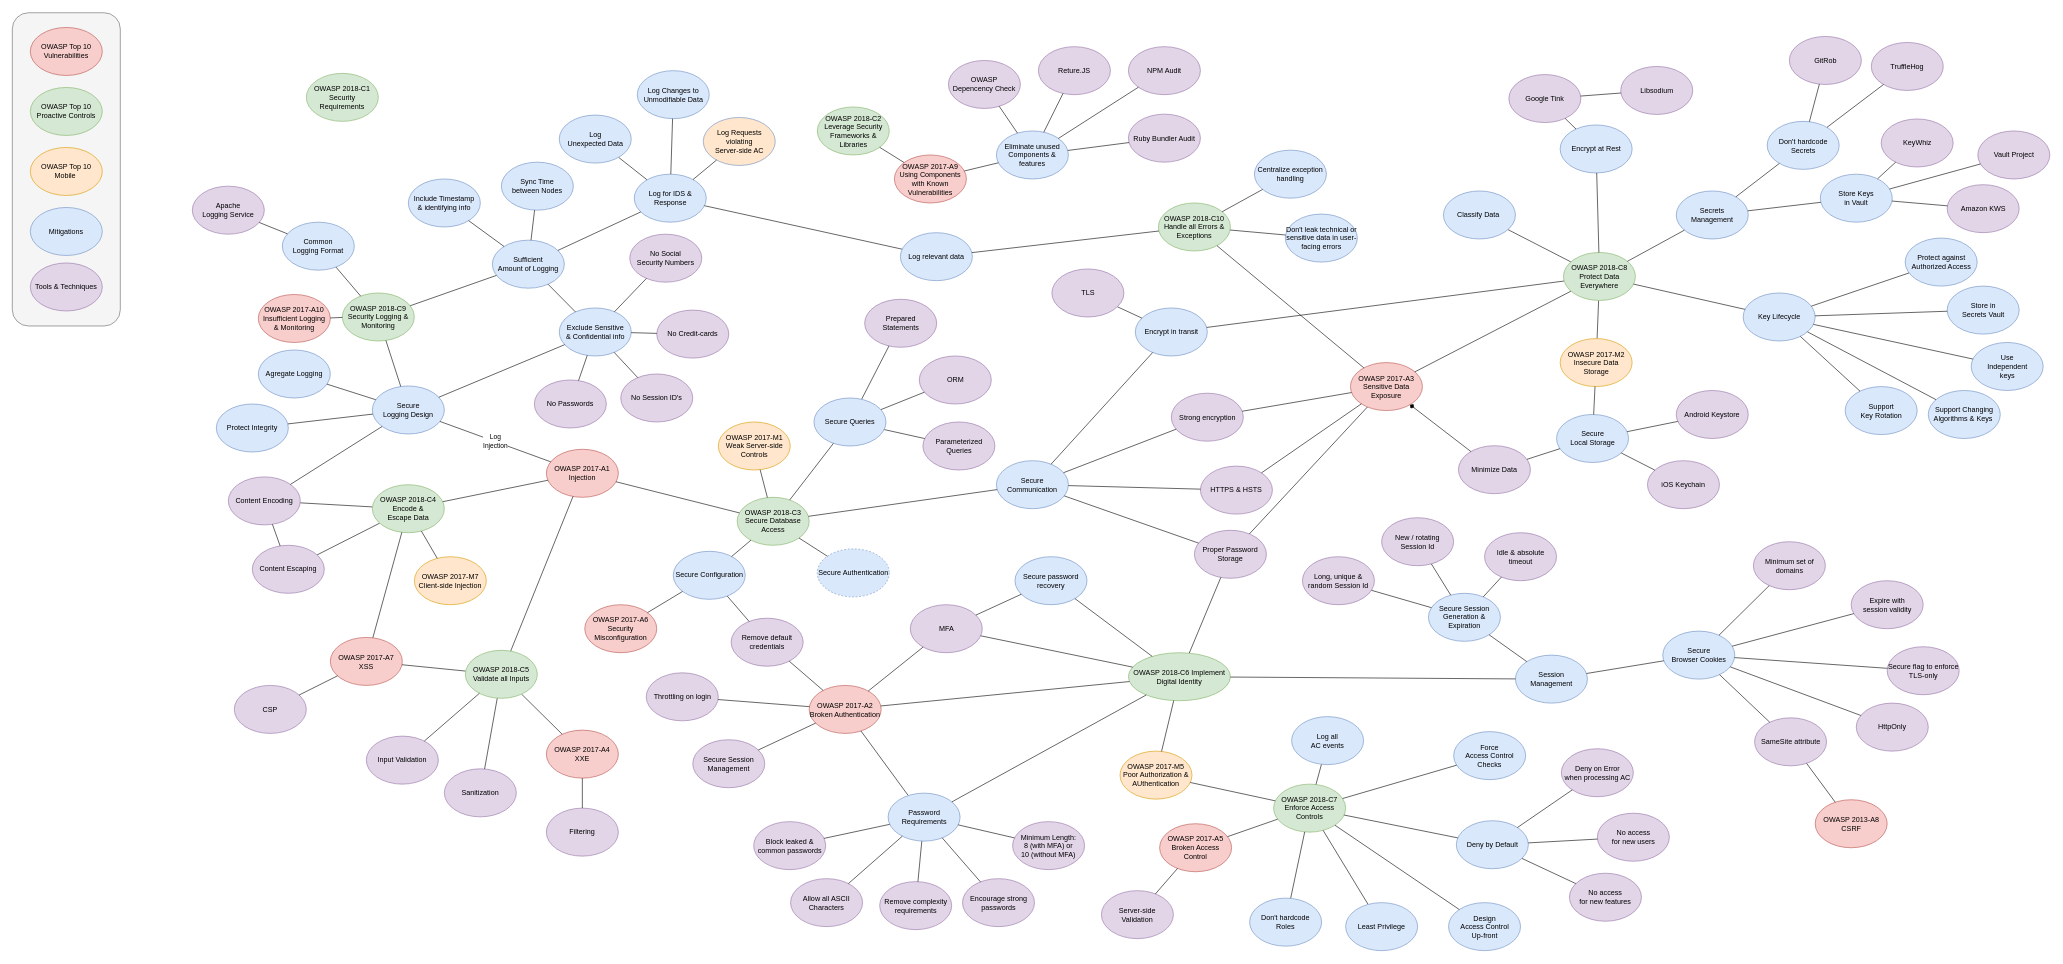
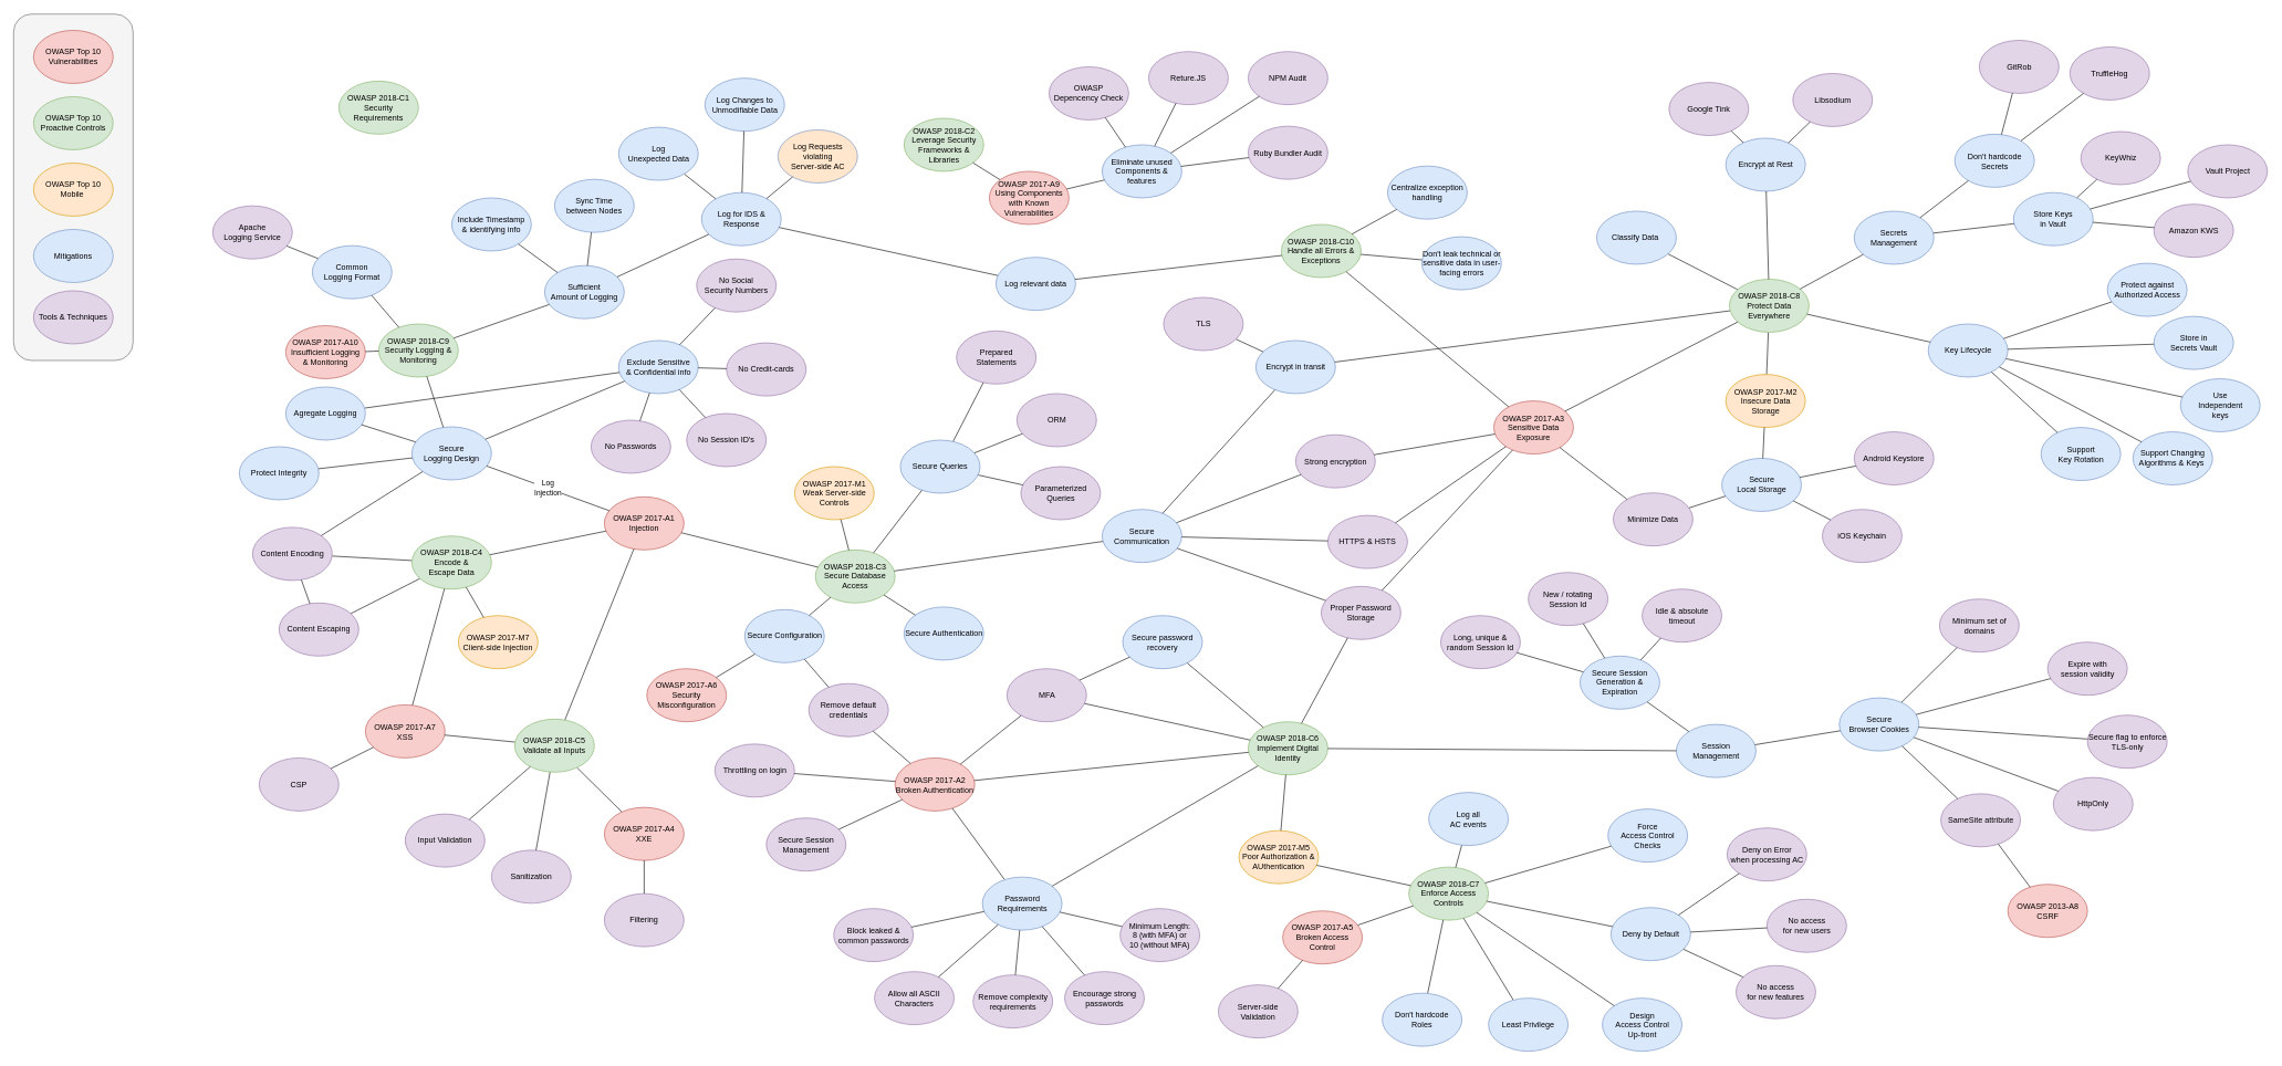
- <mxCell id="164" value="" style="endArrow=none;html=1;" edge="1" parent="1" source="162" target="161"><mxGeometry width="50" height="50" relative="1" as="geometry"><mxPoint x="1201.714" y="905.379" as="sourcePoint" /><mxPoint x="989.754" y="918.385" as="targetPoint" /></mxGeometry></mxCell>
+ <mxCell id="164" value="" style="endArrow=none;html=1;" edge="1" parent="1" source="162" target="159"><mxGeometry width="50" height="50" relative="1" as="geometry"><mxPoint x="1201.714" y="905.379" as="sourcePoint" /><mxPoint x="989.754" y="918.385" as="targetPoint" /></mxGeometry></mxCell>
- <mxCell id="212" value="" style="endArrow=none;html=1;" edge="1" parent="1" source="209" target="203"><mxGeometry width="50" height="50" relative="1" as="geometry"><mxPoint x="1042.552" y="2061.994" as="sourcePoint" /><mxPoint x="1044.273" y="2112.003" as="targetPoint" /></mxGeometry></mxCell>
+ <mxCell id="212" value="" style="endArrow=none;html=1;" edge="1" parent="1" source="209" target="240"><mxGeometry width="50" height="50" relative="1" as="geometry"><mxPoint x="1042.552" y="2061.994" as="sourcePoint" /><mxPoint x="1044.273" y="2112.003" as="targetPoint" /></mxGeometry></mxCell>
- <mxCell id="35" value="" style="endArrow=diamond;html=1;" edge="1" parent="1" source="28" target="27"><mxGeometry width="50" height="50" relative="1" as="geometry"><mxPoint x="668" y="979" as="sourcePoint" /><mxPoint x="709" y="935" as="targetPoint" /></mxGeometry></mxCell>
+ <mxCell id="35" value="" style="endArrow=none;html=1;" edge="1" parent="1" source="28" target="27"><mxGeometry width="50" height="50" relative="1" as="geometry"><mxPoint x="668" y="979" as="sourcePoint" /><mxPoint x="709" y="935" as="targetPoint" /></mxGeometry></mxCell>
- <mxCell id="57" value="Secure Authentication" style="ellipse;whiteSpace=wrap;html=1;fillColor=#dae8fc;strokeColor=#6c8ebf;dashed=1;" vertex="1" parent="1"><mxGeometry x="1361.5" y="914" width="120" height="80" as="geometry" /></mxCell>
+ <mxCell id="57" value="Secure Authentication" style="ellipse;whiteSpace=wrap;html=1;fillColor=#dae8fc;strokeColor=#6c8ebf;" vertex="1" parent="1"><mxGeometry x="1361.5" y="914" width="120" height="80" as="geometry" /></mxCell>
- <mxCell id="78" value="OWASP 2018-C6 Implement Digital Identity&lt;br&gt;" style="ellipse;whiteSpace=wrap;html=1;fillColor=#d5e8d4;strokeColor=#82b366;" vertex="1" parent="1"><mxGeometry x="1880" y="1087" width="170" height="80" as="geometry" /></mxCell>
+ <mxCell id="78" value="OWASP 2018-C6 Implement Digital Identity&lt;br&gt;" style="ellipse;whiteSpace=wrap;html=1;fillColor=#d5e8d4;strokeColor=#82b366;" vertex="1" parent="1"><mxGeometry x="1880" y="1087" width="120" height="80" as="geometry" /></mxCell>
